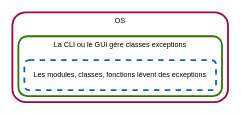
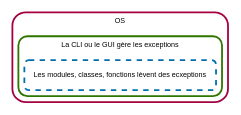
- <mxCell id="3" value="La CLI ou le GUI gère classes exceptions" style="rounded=1;whiteSpace=wrap;html=1;fillColor=none;fontColor=#000000;strokeColor=#2D7600;strokeWidth=3;verticalAlign=top;" vertex="1" parent="1"><mxGeometry x="30" y="60" width="340" height="100" as="geometry" /></mxCell>
+ <mxCell id="3" value="La CLI ou le GUI gère les exceptions" style="rounded=1;whiteSpace=wrap;html=1;fillColor=none;fontColor=#000000;strokeColor=#2D7600;strokeWidth=3;verticalAlign=top;" vertex="1" parent="1"><mxGeometry x="30" y="60" width="340" height="100" as="geometry" /></mxCell>
